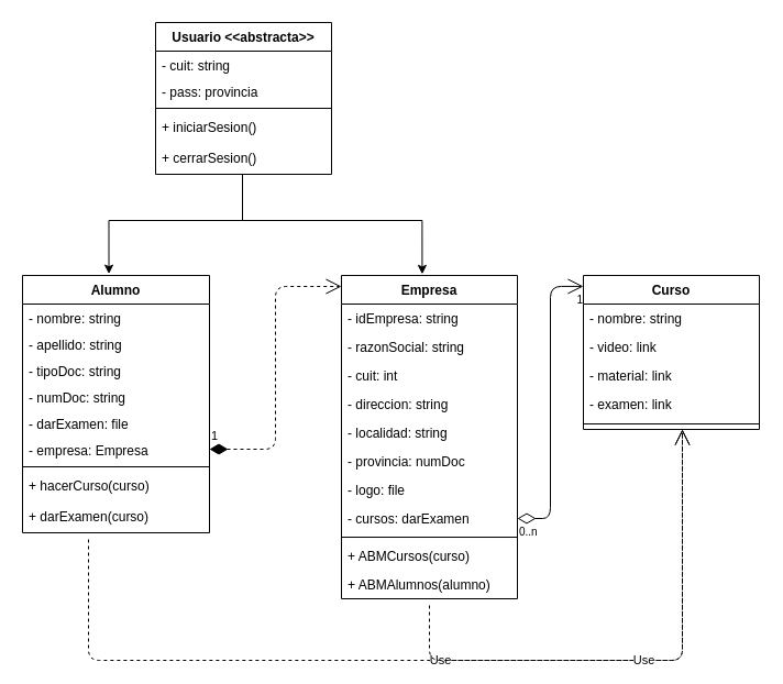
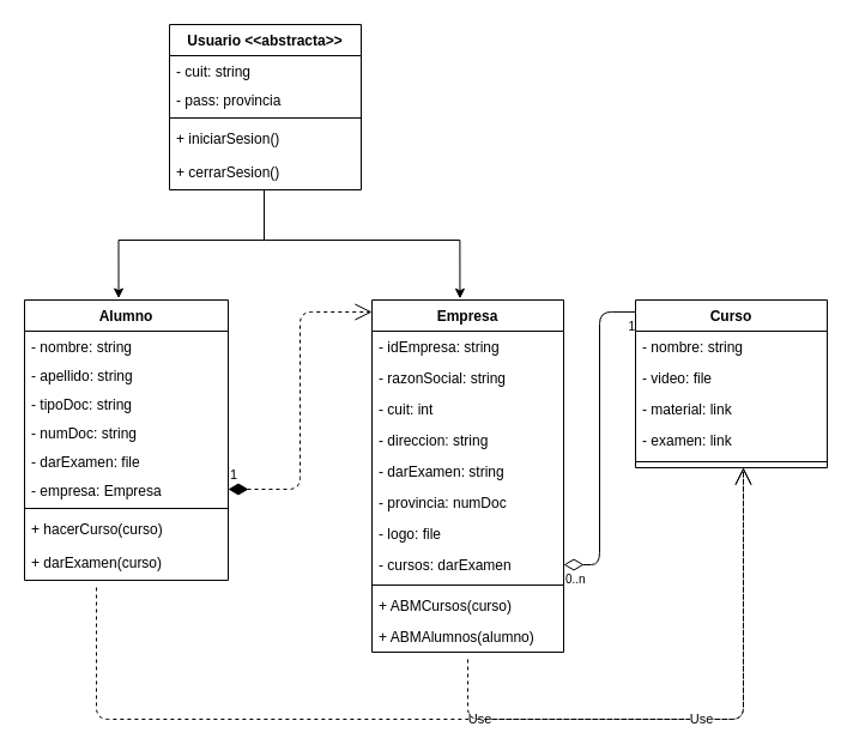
- <mxCell id="39" value="" style="endArrow=open;html=1;endSize=12;startArrow=diamondThin;startSize=14;startFill=0;edgeStyle=orthogonalEdgeStyle;entryX=0;entryY=0.071;entryDx=0;entryDy=0;entryPerimeter=0;" parent="1" source="26" target="32" edge="1"><mxGeometry relative="1" as="geometry"><mxPoint x="470" y="471" as="sourcePoint" /><mxPoint x="510" y="260" as="targetPoint" /><Array as="points"><mxPoint x="500" y="471" /><mxPoint x="500" y="260" /></Array></mxGeometry></mxCell>
+ <mxCell id="39" value="" style="endArrow=none;html=1;endSize=12;startArrow=diamondThin;startSize=14;startFill=0;edgeStyle=orthogonalEdgeStyle;entryX=0;entryY=0.071;entryDx=0;entryDy=0;entryPerimeter=0;" parent="1" source="26" target="32" edge="1"><mxGeometry relative="1" as="geometry"><mxPoint x="470" y="471" as="sourcePoint" /><mxPoint x="510" y="260" as="targetPoint" /><Array as="points"><mxPoint x="500" y="471" /><mxPoint x="500" y="260" /></Array></mxGeometry></mxCell>
- <mxCell id="34" value="- video: link" style="text;strokeColor=none;fillColor=none;align=left;verticalAlign=top;spacingLeft=4;spacingRight=4;overflow=hidden;rotatable=0;points=[[0,0.5],[1,0.5]];portConstraint=eastwest;" parent="32" vertex="1"><mxGeometry y="52" width="160" height="26" as="geometry" /></mxCell>
+ <mxCell id="34" value="- video: file" style="text;strokeColor=none;fillColor=none;align=left;verticalAlign=top;spacingLeft=4;spacingRight=4;overflow=hidden;rotatable=0;points=[[0,0.5],[1,0.5]];portConstraint=eastwest;" parent="32" vertex="1"><mxGeometry y="52" width="160" height="26" as="geometry" /></mxCell>
- <mxCell id="23" value="- localidad: string" style="text;strokeColor=none;fillColor=none;align=left;verticalAlign=top;spacingLeft=4;spacingRight=4;overflow=hidden;rotatable=0;points=[[0,0.5],[1,0.5]];portConstraint=eastwest;" parent="18" vertex="1"><mxGeometry y="130" width="160" height="26" as="geometry" /></mxCell>
+ <mxCell id="23" value="- darExamen: string" style="text;strokeColor=none;fillColor=none;align=left;verticalAlign=top;spacingLeft=4;spacingRight=4;overflow=hidden;rotatable=0;points=[[0,0.5],[1,0.5]];portConstraint=eastwest;" parent="18" vertex="1"><mxGeometry y="130" width="160" height="26" as="geometry" /></mxCell>
